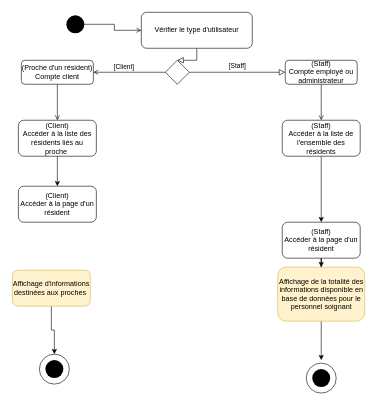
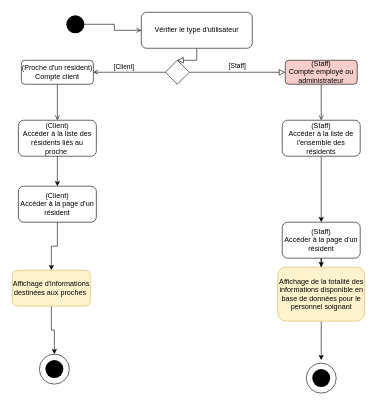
- <mxCell id="9" value="(Staff)&lt;br&gt;Compte employé ou administrateur" style="rounded=1;whiteSpace=wrap;html=1;fontSize=12;glass=0;strokeWidth=1;shadow=0;" parent="1" vertex="1"><mxGeometry x="475" y="100" width="120" height="40" as="geometry" /></mxCell>
+ <mxCell id="9" value="(Staff)&lt;br&gt;Compte employé ou administrateur" style="rounded=1;whiteSpace=wrap;html=1;fontSize=12;glass=0;strokeWidth=1;shadow=0;fillColor=#f8cecc;" parent="1" vertex="1"><mxGeometry x="475" y="100" width="120" height="40" as="geometry" /></mxCell>
+ <mxCell id="18" value="" style="edgeStyle=orthogonalEdgeStyle;rounded=0;orthogonalLoop=1;jettySize=auto;html=1;" edge="1" parent="1" source="19" target="23"><mxGeometry relative="1" as="geometry" /></mxCell>
